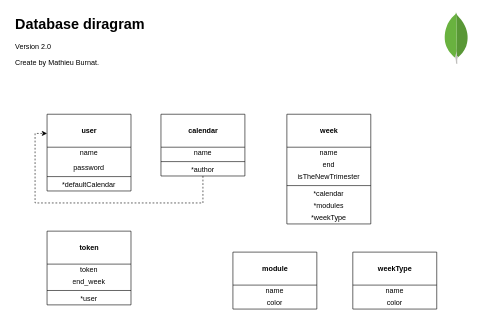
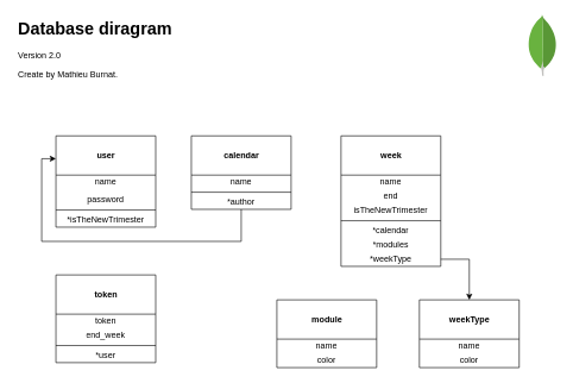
- <mxCell id="21" value="*defaultCalendar" style="text;html=1;strokeColor=none;fillColor=none;align=center;verticalAlign=middle;spacingLeft=4;spacingRight=4;overflow=hidden;rotatable=0;points=[[0,0.5],[1,0.5]];portConstraint=eastwest;" vertex="1" parent="16"><mxGeometry y="108" width="140" height="20" as="geometry" /></mxCell>
+ <mxCell id="21" value="*isTheNewTrimester" style="text;html=1;strokeColor=none;fillColor=none;align=center;verticalAlign=middle;spacingLeft=4;spacingRight=4;overflow=hidden;rotatable=0;points=[[0,0.5],[1,0.5]];portConstraint=eastwest;" vertex="1" parent="16"><mxGeometry y="108" width="140" height="20" as="geometry" /></mxCell>
- <mxCell id="27" style="edgeStyle=orthogonalEdgeStyle;rounded=0;orthogonalLoop=1;jettySize=auto;html=1;entryX=0;entryY=0.25;entryDx=0;entryDy=0;dashed=1;" edge="1" parent="1" source="7" target="16"><mxGeometry relative="1" as="geometry"><Array as="points"><mxPoint x="338" y="338" /><mxPoint x="58" y="338" /><mxPoint x="58" y="222" /></Array></mxGeometry></mxCell>
+ <mxCell id="27" style="edgeStyle=orthogonalEdgeStyle;rounded=0;orthogonalLoop=1;jettySize=auto;html=1;entryX=0;entryY=0.25;entryDx=0;entryDy=0;" edge="1" parent="1" source="7" target="16"><mxGeometry relative="1" as="geometry"><Array as="points"><mxPoint x="338" y="338" /><mxPoint x="58" y="338" /><mxPoint x="58" y="222" /></Array></mxGeometry></mxCell>
+ <mxCell id="34" style="edgeStyle=orthogonalEdgeStyle;rounded=0;orthogonalLoop=1;jettySize=auto;html=1;entryX=0.5;entryY=0;entryDx=0;entryDy=0;" edge="1" parent="1" source="15" target="31"><mxGeometry relative="1" as="geometry" /></mxCell>
